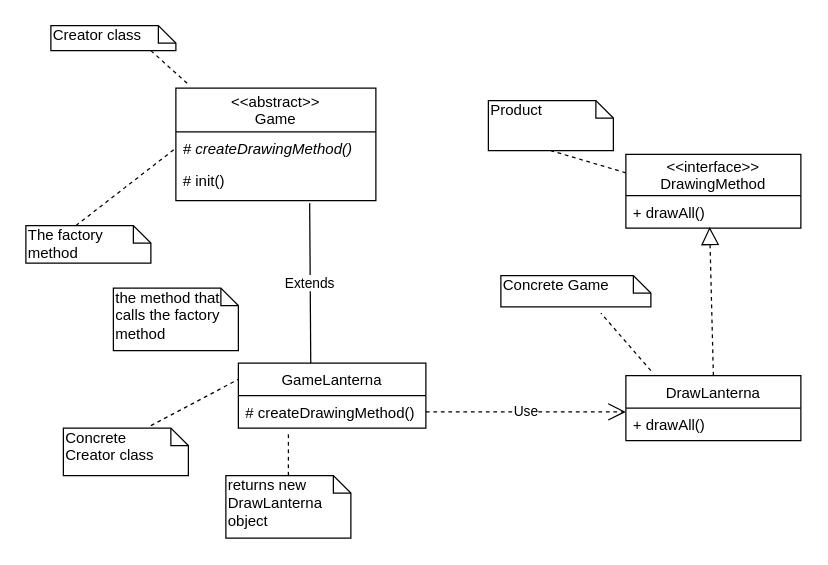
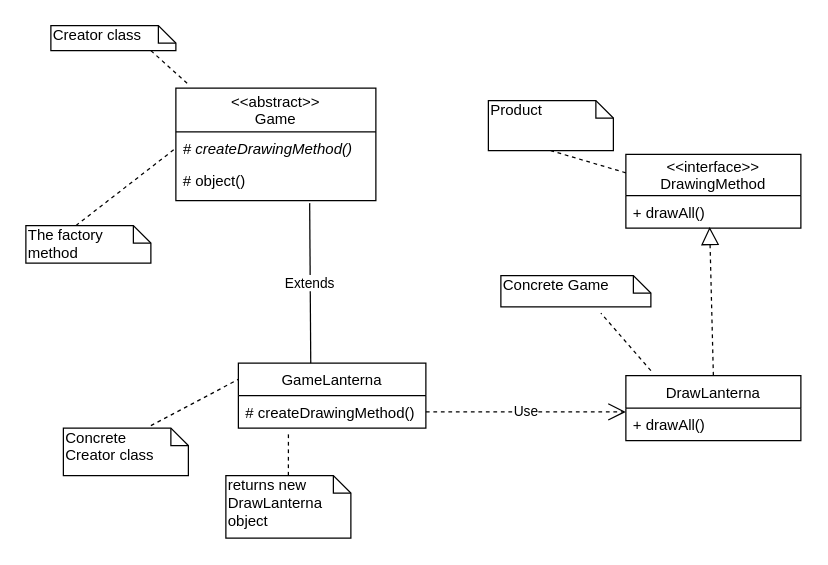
- <mxCell id="4" value="# init()&#10;&#10;" style="text;strokeColor=none;fillColor=none;align=left;verticalAlign=top;spacingLeft=4;spacingRight=4;overflow=hidden;rotatable=0;points=[[0,0.5],[1,0.5]];portConstraint=eastwest;" parent="2" vertex="1"><mxGeometry y="61" width="160" height="29" as="geometry" /></mxCell>
+ <mxCell id="4" value="# object()&#10;&#10;" style="text;strokeColor=none;fillColor=none;align=left;verticalAlign=top;spacingLeft=4;spacingRight=4;overflow=hidden;rotatable=0;points=[[0,0.5],[1,0.5]];portConstraint=eastwest;" parent="2" vertex="1"><mxGeometry y="61" width="160" height="29" as="geometry" /></mxCell>
- <mxCell id="7" value="the method that calls the factory method" style="shape=note;whiteSpace=wrap;html=1;size=14;verticalAlign=top;align=left;spacingTop=-6;" parent="1" vertex="1"><mxGeometry x="90" y="230" width="100" height="50" as="geometry" /></mxCell>
